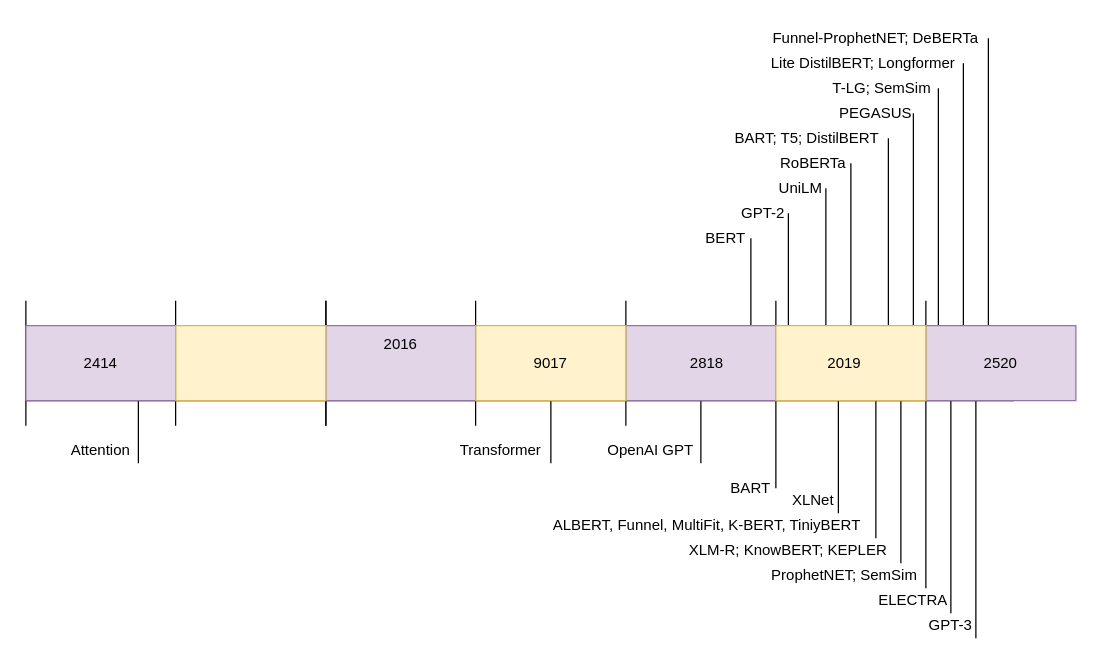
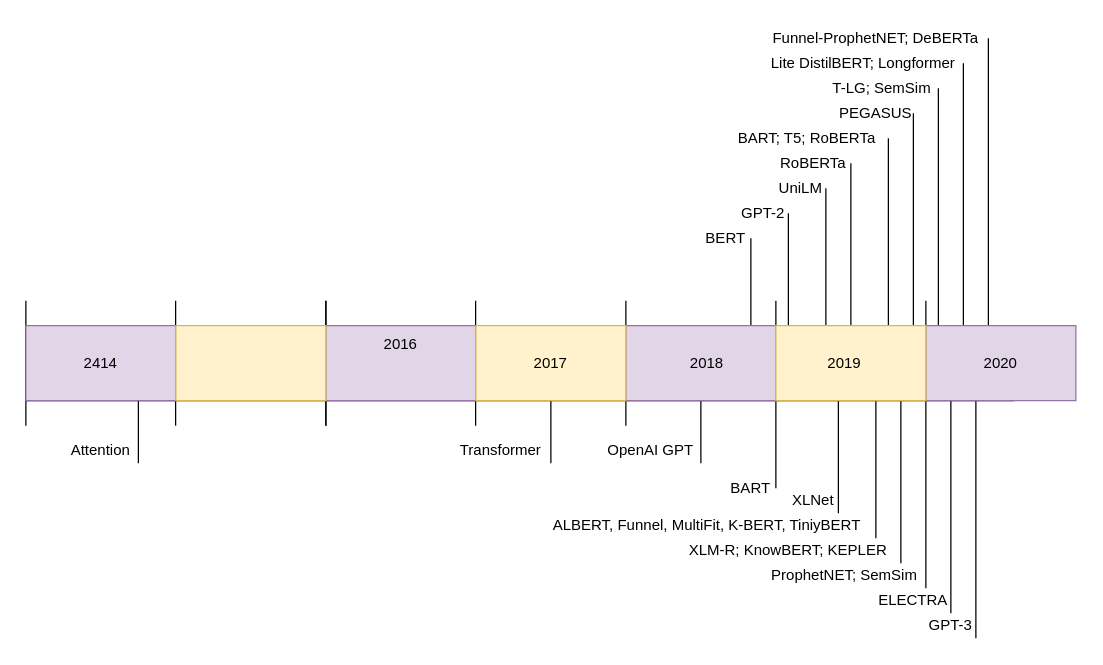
- <mxCell id="38" value="BART; T5; DistilBERT" style="text;html=1;strokeColor=none;fillColor=none;align=center;verticalAlign=middle;whiteSpace=wrap;rounded=0;" parent="1" vertex="1"><mxGeometry x="580" y="100" width="130" height="20" as="geometry" /></mxCell>
+ <mxCell id="38" value="BART; T5; RoBERTa" style="text;html=1;strokeColor=none;fillColor=none;align=center;verticalAlign=middle;whiteSpace=wrap;rounded=0;" parent="1" vertex="1"><mxGeometry x="580" y="100" width="130" height="20" as="geometry" /></mxCell>
- <mxCell id="58" value="9017" style="text;html=1;strokeColor=none;fillColor=none;align=center;verticalAlign=middle;whiteSpace=wrap;rounded=0;" parent="1" vertex="1"><mxGeometry x="420" y="280" width="40" height="20" as="geometry" /></mxCell>
+ <mxCell id="58" value="2017" style="text;html=1;strokeColor=none;fillColor=none;align=center;verticalAlign=middle;whiteSpace=wrap;rounded=0;" parent="1" vertex="1"><mxGeometry x="420" y="280" width="40" height="20" as="geometry" /></mxCell>
- <mxCell id="52" value="2818" style="text;html=1;strokeColor=none;fillColor=none;align=center;verticalAlign=middle;whiteSpace=wrap;rounded=0;" parent="1" vertex="1"><mxGeometry x="545" y="280" width="40" height="20" as="geometry" /></mxCell>
+ <mxCell id="52" value="2018" style="text;html=1;strokeColor=none;fillColor=none;align=center;verticalAlign=middle;whiteSpace=wrap;rounded=0;" parent="1" vertex="1"><mxGeometry x="545" y="280" width="40" height="20" as="geometry" /></mxCell>
- <mxCell id="51" value="2520" style="text;html=1;strokeColor=none;fillColor=none;align=center;verticalAlign=middle;whiteSpace=wrap;rounded=0;" parent="1" vertex="1"><mxGeometry x="780" y="280" width="40" height="20" as="geometry" /></mxCell>
+ <mxCell id="51" value="2020" style="text;html=1;strokeColor=none;fillColor=none;align=center;verticalAlign=middle;whiteSpace=wrap;rounded=0;" parent="1" vertex="1"><mxGeometry x="780" y="280" width="40" height="20" as="geometry" /></mxCell>
